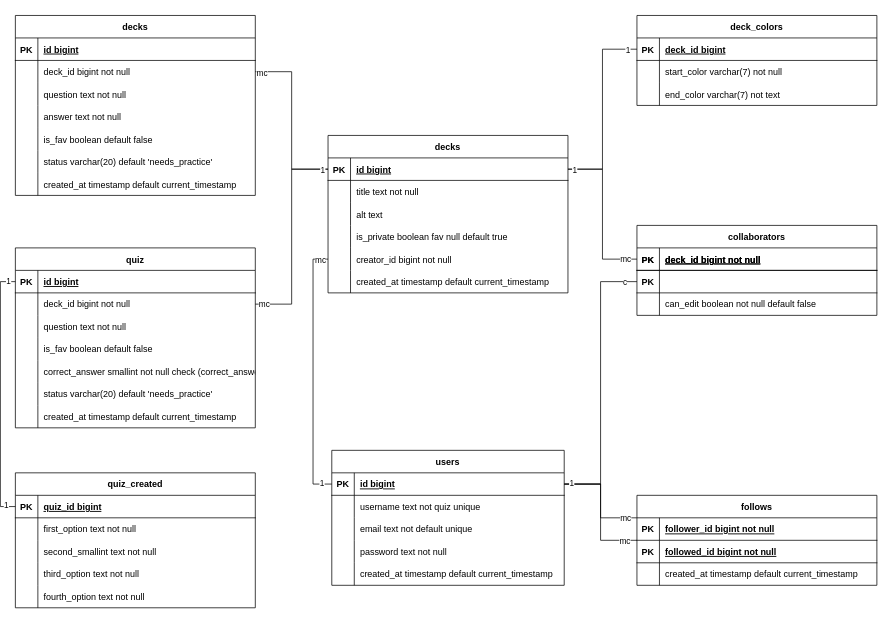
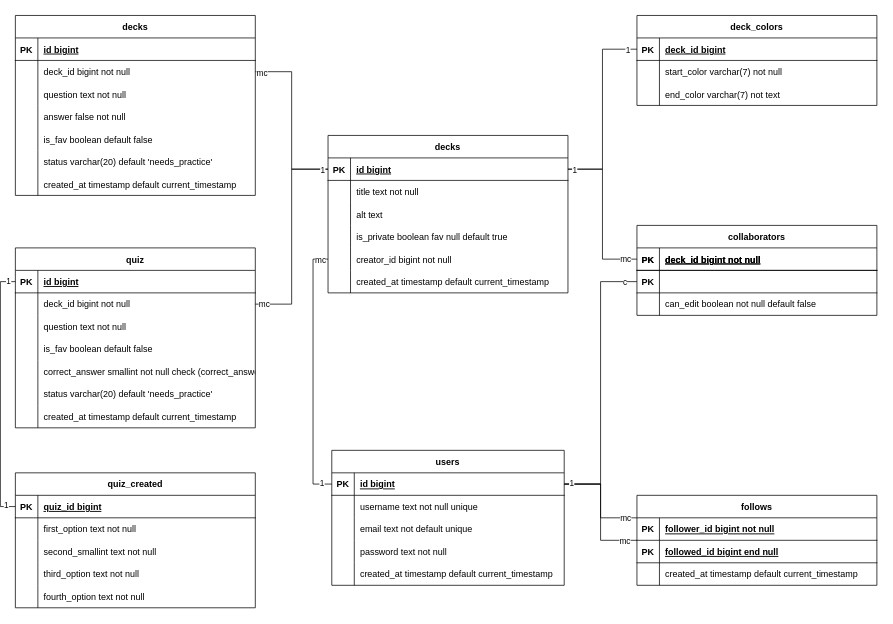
- <mxCell id="121" value="answer text not null" style="shape=partialRectangle;overflow=hidden;connectable=0;fillColor=none;align=left;strokeColor=inherit;top=0;left=0;bottom=0;right=0;spacingLeft=6;" vertex="1" parent="119"><mxGeometry x="30" width="290" height="30" as="geometry"><mxRectangle width="290" height="30" as="alternateBounds" /></mxGeometry></mxCell>
+ <mxCell id="121" value="answer false not null" style="shape=partialRectangle;overflow=hidden;connectable=0;fillColor=none;align=left;strokeColor=inherit;top=0;left=0;bottom=0;right=0;spacingLeft=6;" vertex="1" parent="119"><mxGeometry x="30" width="290" height="30" as="geometry"><mxRectangle width="290" height="30" as="alternateBounds" /></mxGeometry></mxCell>
- <mxCell id="8" value="username text not quiz unique" style="shape=partialRectangle;overflow=hidden;connectable=0;fillColor=none;align=left;strokeColor=inherit;top=0;left=0;bottom=0;right=0;spacingLeft=6;" vertex="1" parent="6"><mxGeometry x="30" width="280" height="30" as="geometry"><mxRectangle width="280" height="30" as="alternateBounds" /></mxGeometry></mxCell>
+ <mxCell id="8" value="username text not null unique" style="shape=partialRectangle;overflow=hidden;connectable=0;fillColor=none;align=left;strokeColor=inherit;top=0;left=0;bottom=0;right=0;spacingLeft=6;" vertex="1" parent="6"><mxGeometry x="30" width="280" height="30" as="geometry"><mxRectangle width="280" height="30" as="alternateBounds" /></mxGeometry></mxCell>
- <mxCell id="160" value="followed_id bigint not null" style="shape=partialRectangle;overflow=hidden;connectable=0;fillColor=none;align=left;strokeColor=inherit;top=0;left=0;bottom=0;right=0;spacingLeft=6;fontStyle=5;" vertex="1" parent="158"><mxGeometry x="30" width="290" height="30" as="geometry"><mxRectangle width="290" height="30" as="alternateBounds" /></mxGeometry></mxCell>
+ <mxCell id="160" value="followed_id bigint end null" style="shape=partialRectangle;overflow=hidden;connectable=0;fillColor=none;align=left;strokeColor=inherit;top=0;left=0;bottom=0;right=0;spacingLeft=6;fontStyle=5;" vertex="1" parent="158"><mxGeometry x="30" width="290" height="30" as="geometry"><mxRectangle width="290" height="30" as="alternateBounds" /></mxGeometry></mxCell>
